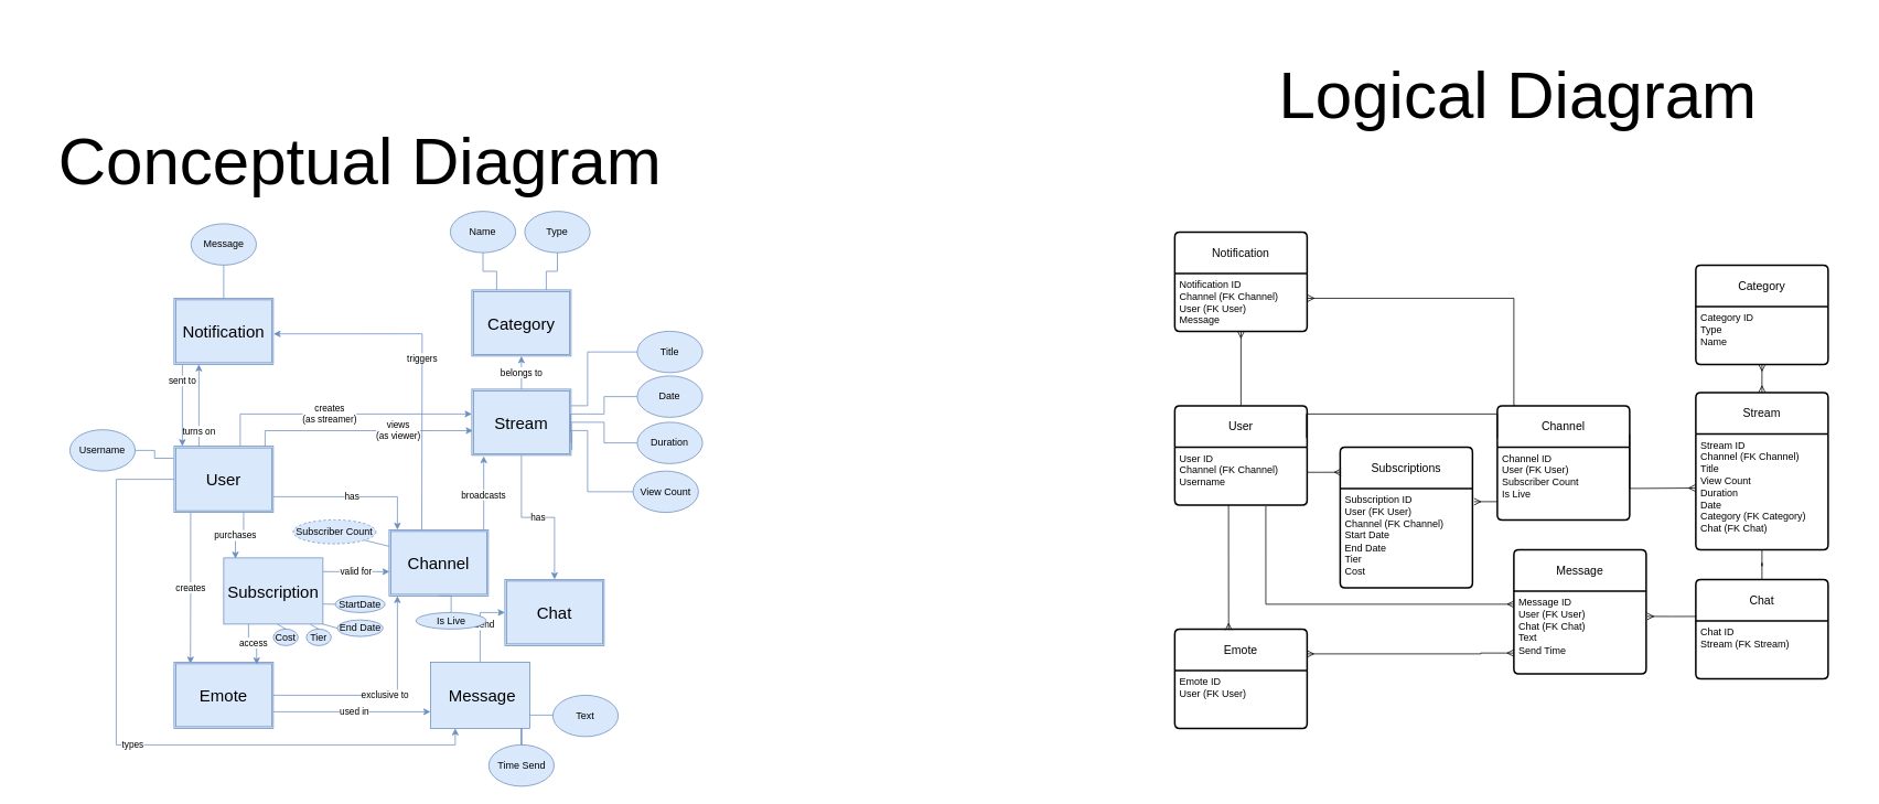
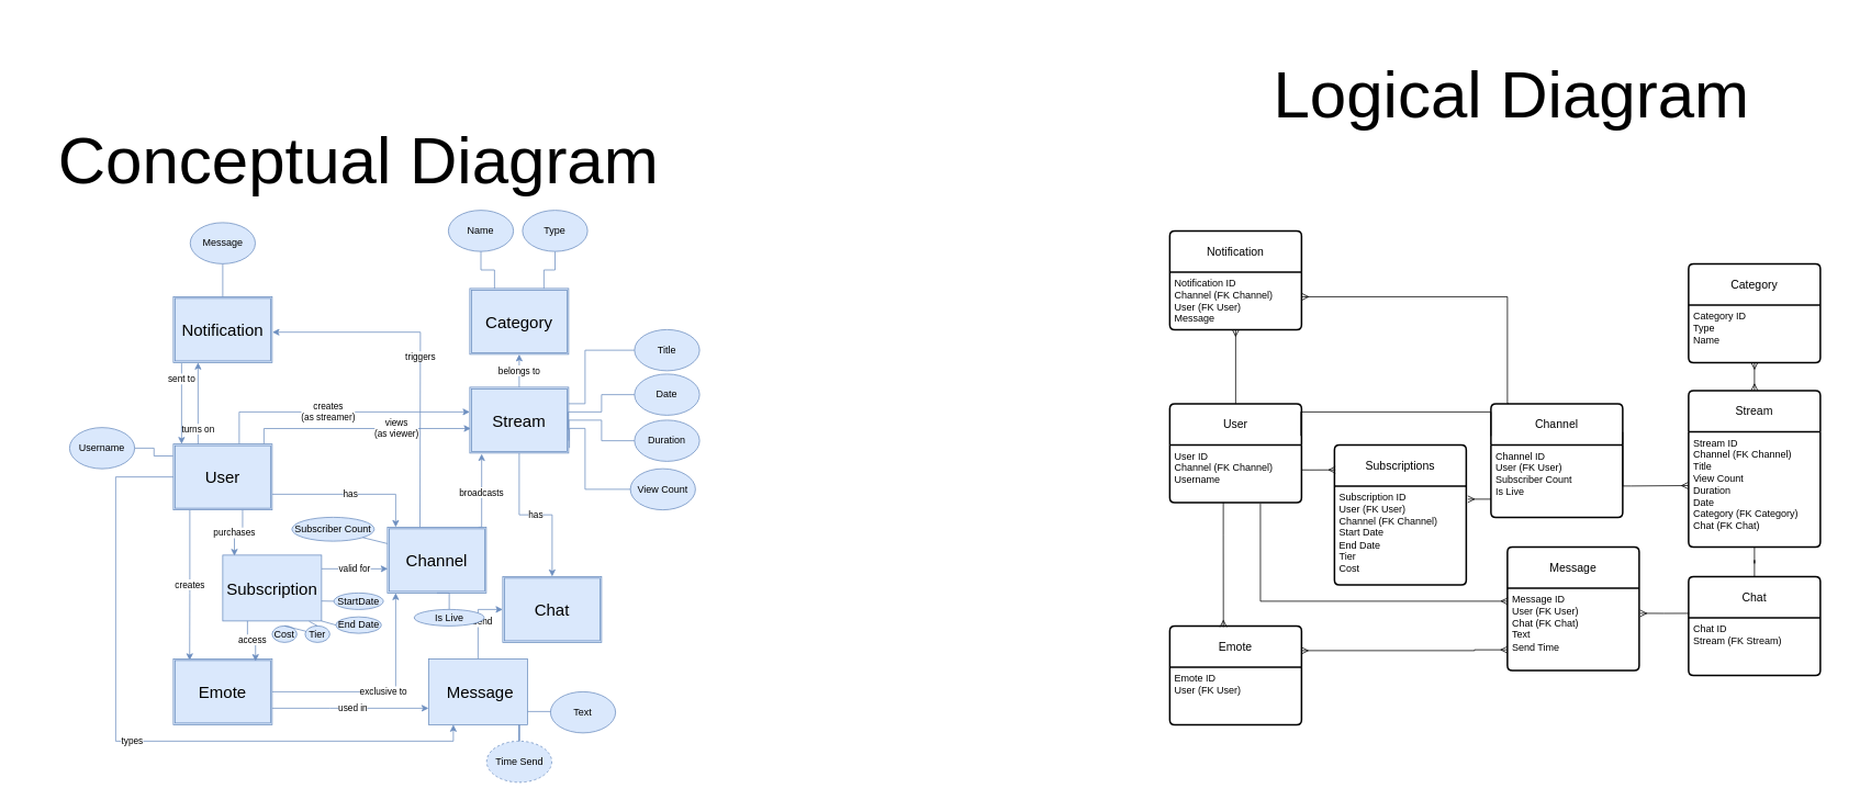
- <mxCell id="74" value="Subscriber Count" style="ellipse;whiteSpace=wrap;html=1;fillColor=#dae8fc;strokeColor=#6c8ebf;dashed=1;" vertex="1" parent="1"><mxGeometry x="354" y="628" width="100" height="29" as="geometry" /></mxCell>
+ <mxCell id="74" value="Subscriber Count" style="ellipse;whiteSpace=wrap;html=1;fillColor=#dae8fc;strokeColor=#6c8ebf;" vertex="1" parent="1"><mxGeometry x="354" y="628" width="100" height="29" as="geometry" /></mxCell>
- <mxCell id="87" value="" style="endArrow=none;html=1;rounded=0;exitX=0.5;exitY=0;exitDx=0;exitDy=0;entryX=0.544;entryY=1.003;entryDx=0;entryDy=0;entryPerimeter=0;fillColor=#dae8fc;strokeColor=#6c8ebf;" edge="1" parent="1" source="67" target="54"><mxGeometry width="50" height="50" relative="1" as="geometry"><mxPoint x="350" y="790" as="sourcePoint" /><mxPoint x="400" y="740" as="targetPoint" /></mxGeometry></mxCell>
+ <mxCell id="87" value="" style="endArrow=none;html=1;rounded=0;exitX=0.5;exitY=0;exitDx=0;exitDy=0;fillColor=#dae8fc;strokeColor=#6c8ebf;" edge="1" parent="1" source="67" target="70"><mxGeometry width="50" height="50" relative="1" as="geometry"><mxPoint x="350" y="790" as="sourcePoint" /><mxPoint x="400" y="740" as="targetPoint" /></mxGeometry></mxCell>
- <mxCell id="72" value="Time Send" style="ellipse;whiteSpace=wrap;html=1;fillColor=#dae8fc;strokeColor=#6c8ebf;" vertex="1" parent="1"><mxGeometry x="590.5" y="900" width="79" height="50" as="geometry" /></mxCell>
+ <mxCell id="72" value="Time Send" style="ellipse;whiteSpace=wrap;html=1;fillColor=#dae8fc;strokeColor=#6c8ebf;dashed=1;" vertex="1" parent="1"><mxGeometry x="590.5" y="900" width="79" height="50" as="geometry" /></mxCell>
